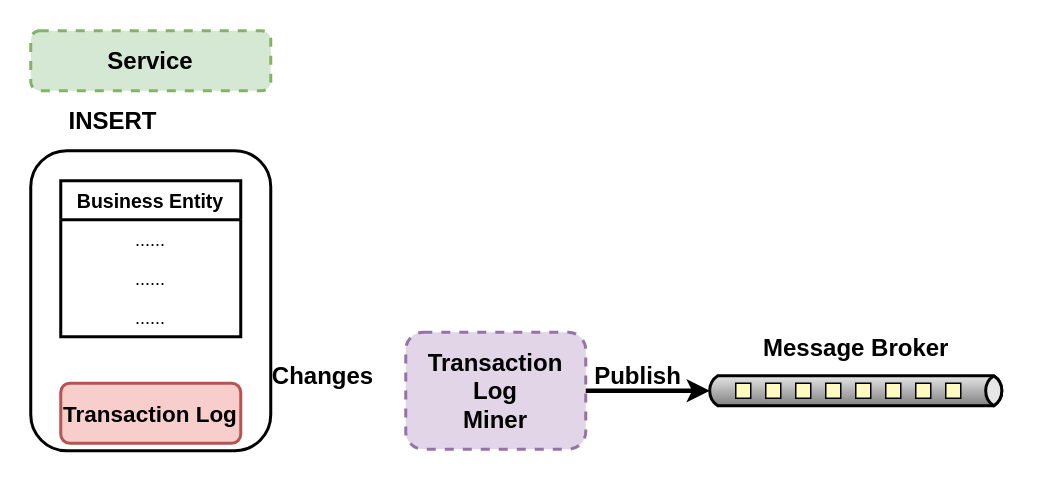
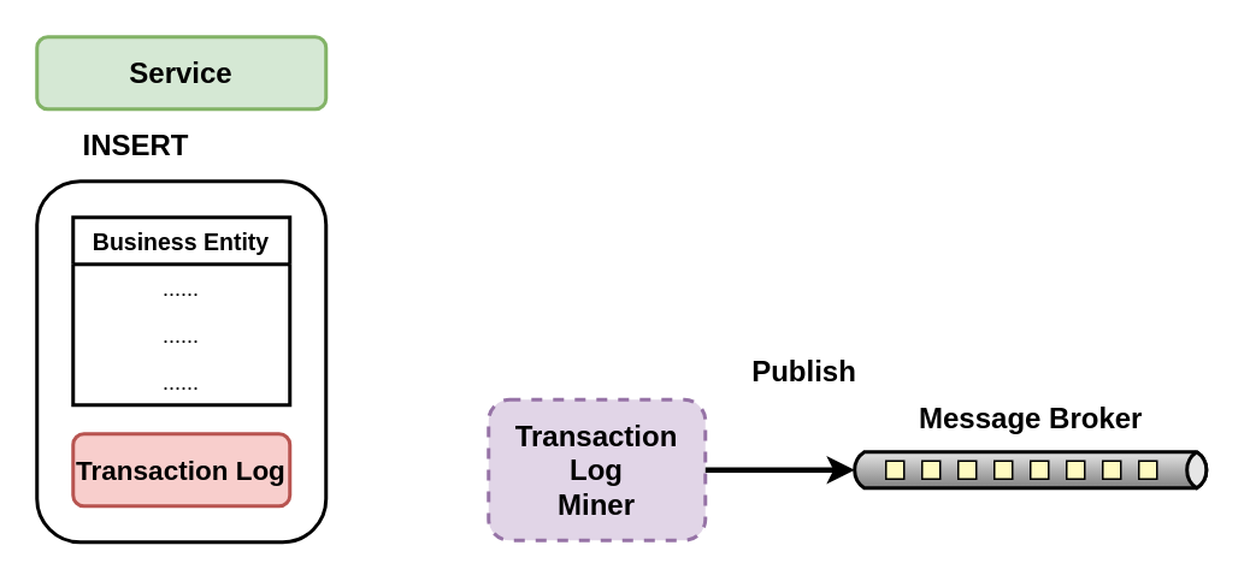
- <mxCell id="3" value="&lt;font style=&quot;font-size: 16px&quot;&gt;&lt;b&gt;Service&lt;/b&gt;&lt;/font&gt;" style="rounded=1;whiteSpace=wrap;html=1;strokeWidth=2;fontSize=13;align=center;fillColor=#d5e8d4;strokeColor=#82b366;dashed=1;" vertex="1" parent="1"><mxGeometry x="20" y="20" width="160" height="40" as="geometry" /></mxCell>
+ <mxCell id="3" value="&lt;font style=&quot;font-size: 16px&quot;&gt;&lt;b&gt;Service&lt;/b&gt;&lt;/font&gt;" style="rounded=1;whiteSpace=wrap;html=1;strokeWidth=2;fontSize=13;align=center;fillColor=#d5e8d4;strokeColor=#82b366;" vertex="1" parent="1"><mxGeometry x="20" y="20" width="160" height="40" as="geometry" /></mxCell>
- <mxCell id="7" value="&lt;b&gt;Changes&lt;/b&gt;" style="text;html=1;strokeColor=none;fillColor=none;align=center;verticalAlign=middle;whiteSpace=wrap;rounded=0;dashed=1;fontSize=16;" vertex="1" parent="1"><mxGeometry x="180" y="240" width="70" height="20" as="geometry" /></mxCell>
- <mxCell id="9" value="&lt;b&gt;Publish&lt;/b&gt;" style="text;html=1;strokeColor=none;fillColor=none;align=center;verticalAlign=middle;whiteSpace=wrap;rounded=0;dashed=1;fontSize=16;" vertex="1" parent="1"><mxGeometry x="390" y="240" width="70" height="20" as="geometry" /></mxCell>
+ <mxCell id="9" value="&lt;b&gt;Publish&lt;/b&gt;" style="text;html=1;strokeColor=none;fillColor=none;align=center;verticalAlign=middle;whiteSpace=wrap;rounded=0;dashed=1;fontSize=16;" vertex="1" parent="1"><mxGeometry x="410" y="195" width="70" height="20" as="geometry" /></mxCell>
- <mxCell id="11" value="&lt;b&gt;&lt;font style=&quot;font-size: 15px&quot;&gt;Transaction Log&lt;/font&gt;&lt;/b&gt;" style="rounded=1;whiteSpace=wrap;html=1;strokeColor=#b85450;strokeWidth=2;fillColor=#f8cecc;fontSize=16;align=center;" vertex="1" parent="1"><mxGeometry x="40" y="255" width="120" height="40" as="geometry" /></mxCell>
+ <mxCell id="11" value="&lt;b&gt;&lt;font style=&quot;font-size: 15px&quot;&gt;Transaction Log&lt;/font&gt;&lt;/b&gt;" style="rounded=1;whiteSpace=wrap;html=1;strokeColor=#b85450;strokeWidth=2;fillColor=#f8cecc;fontSize=16;align=center;" vertex="1" parent="1"><mxGeometry x="40" y="240" width="120" height="40" as="geometry" /></mxCell>
